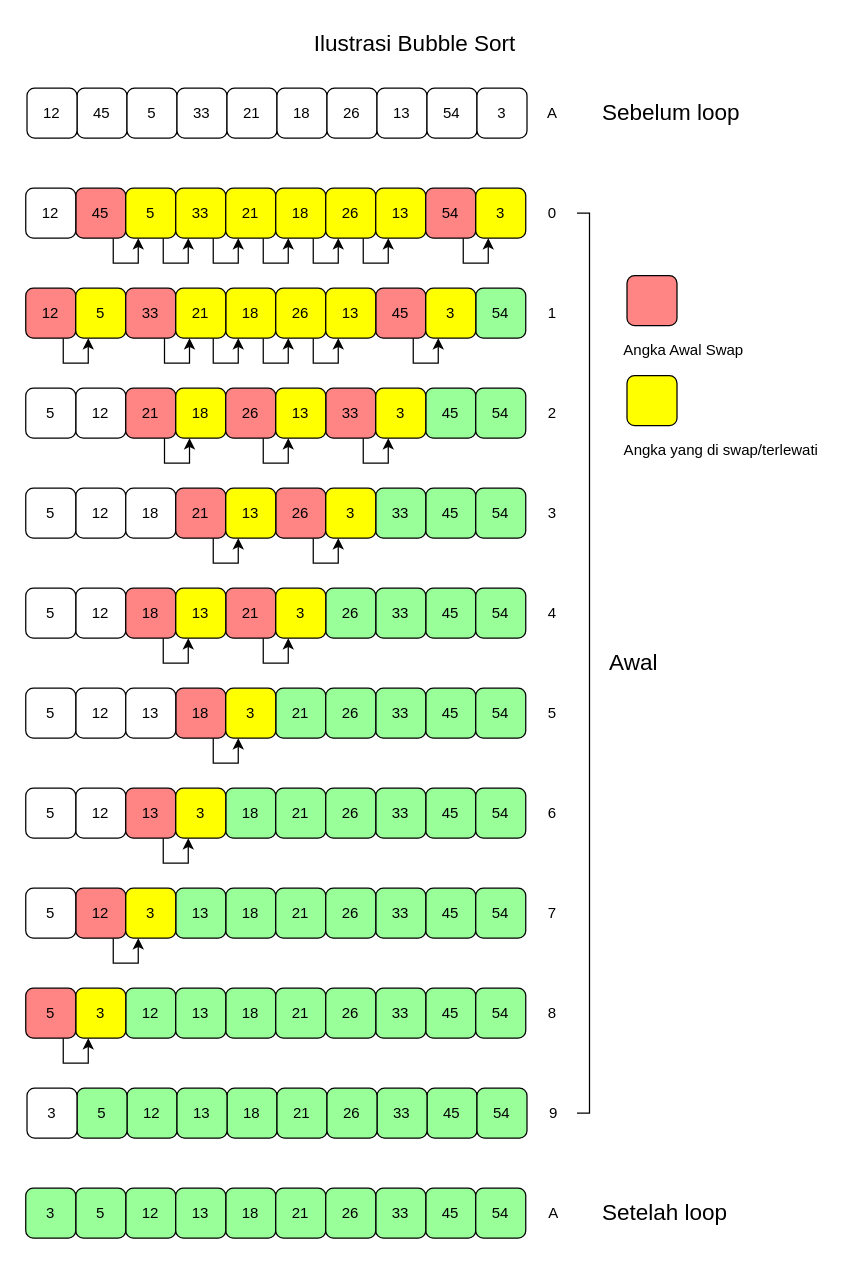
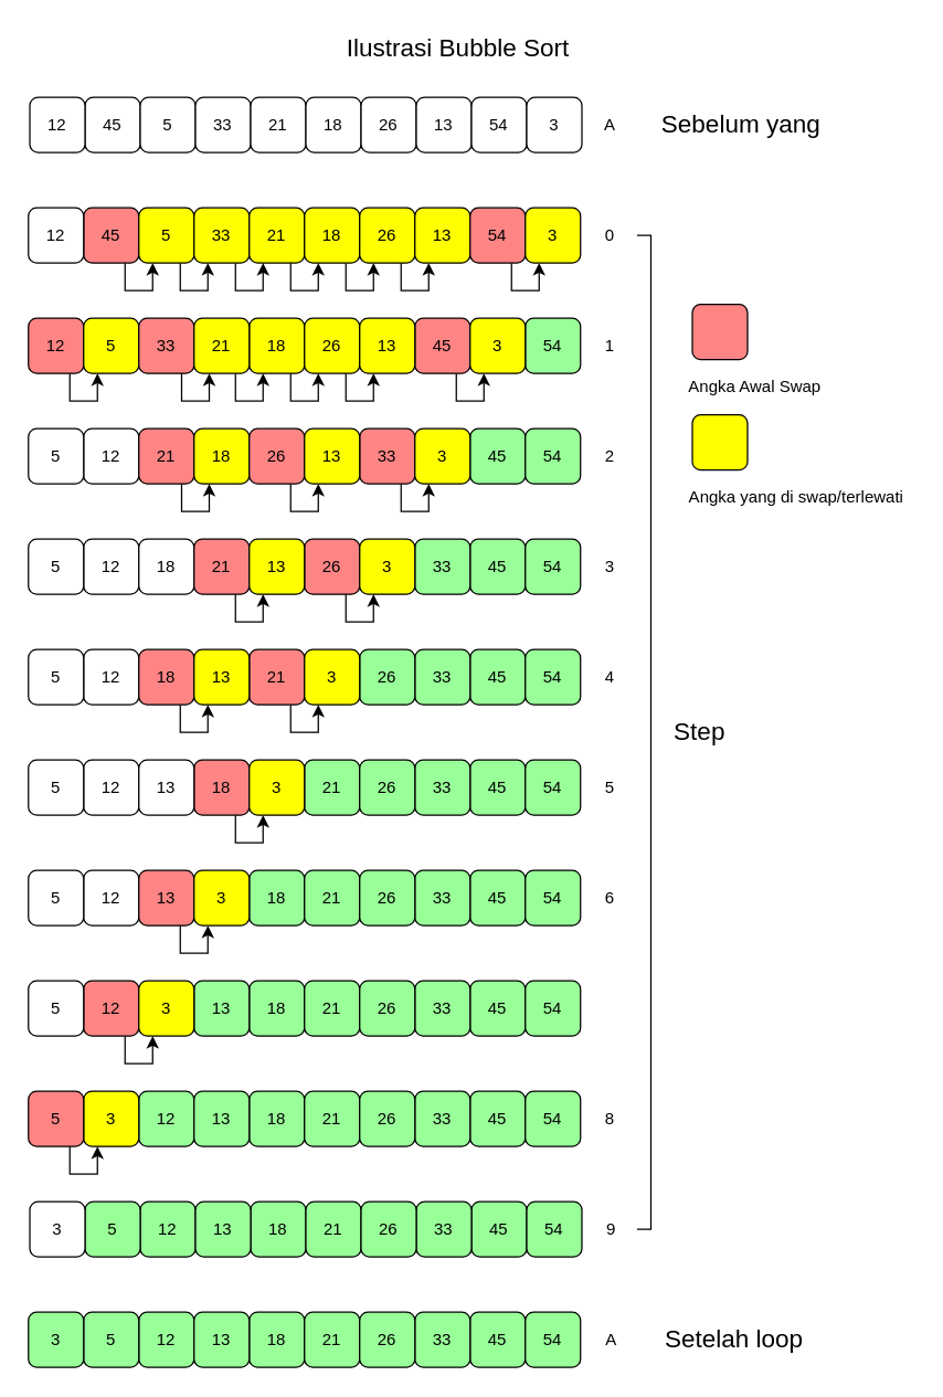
- <mxCell id="33" value="Sebelum loop" style="text;html=1;align=center;verticalAlign=middle;resizable=0;points=[];autosize=1;strokeColor=none;fillColor=none;fontSize=18;" parent="1" vertex="1"><mxGeometry x="471" y="75" width="130" height="30" as="geometry" /></mxCell>
+ <mxCell id="33" value="Sebelum yang" style="text;html=1;align=center;verticalAlign=middle;resizable=0;points=[];autosize=1;strokeColor=none;fillColor=none;fontSize=18;" parent="1" vertex="1"><mxGeometry x="471" y="75" width="130" height="30" as="geometry" /></mxCell>
- <mxCell id="31" value="&lt;font style=&quot;font-size: 18px&quot;&gt;Awal&lt;/font&gt;" style="text;html=1;align=center;verticalAlign=middle;resizable=0;points=[];autosize=1;strokeColor=none;fillColor=none;" parent="1" vertex="1"><mxGeometry x="481" y="520" width="50" height="20" as="geometry" /></mxCell>
+ <mxCell id="31" value="&lt;font style=&quot;font-size: 18px&quot;&gt;Step&lt;/font&gt;" style="text;html=1;align=center;verticalAlign=middle;resizable=0;points=[];autosize=1;strokeColor=none;fillColor=none;" parent="1" vertex="1"><mxGeometry x="481" y="520" width="50" height="20" as="geometry" /></mxCell>
- <mxCell id="29" value="7" style="text;html=1;align=center;verticalAlign=middle;resizable=0;points=[];autosize=1;strokeColor=none;fillColor=none;" parent="1" vertex="1"><mxGeometry x="431" y="720" width="20" height="20" as="geometry" /></mxCell>
